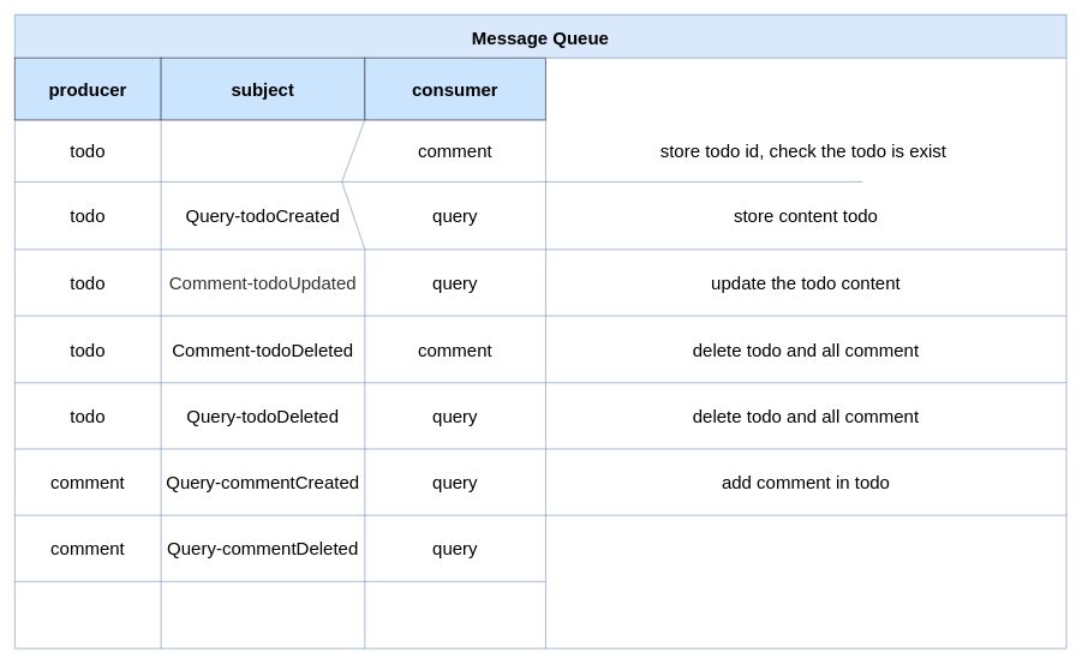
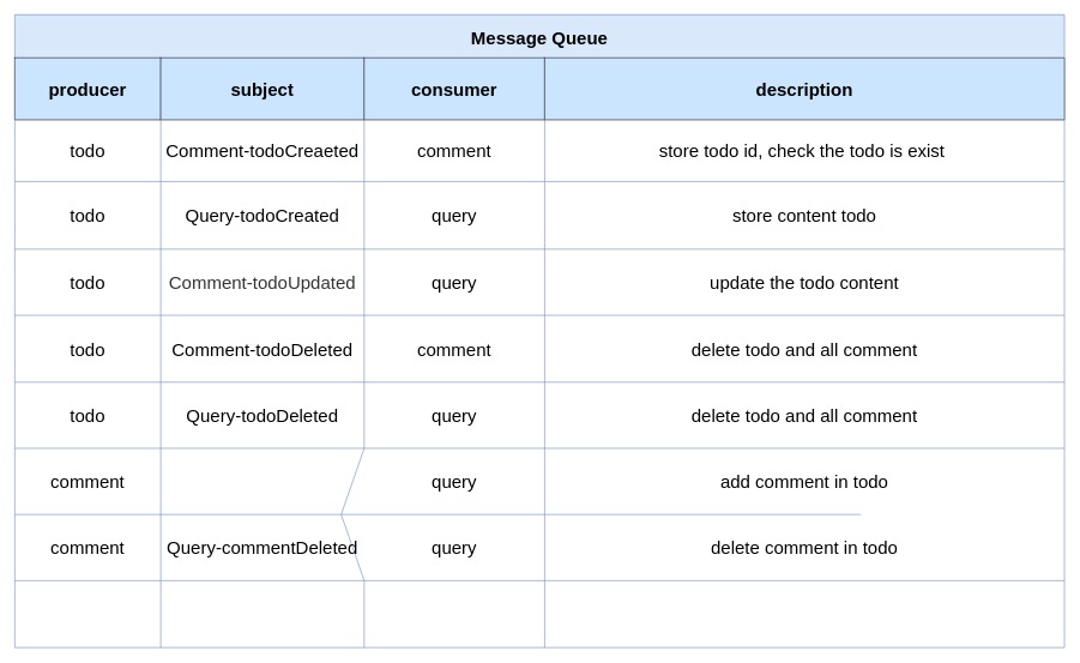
+ <mxCell id="7" value="description" style="shape=partialRectangle;html=1;whiteSpace=wrap;connectable=0;fillColor=#cce5ff;top=1;left=1;bottom=1;right=1;overflow=hidden;pointerEvents=1;fontSize=25;strokeColor=#36393d;noLabel=0;fontStyle=1" parent="3" vertex="1"><mxGeometry x="737" width="723" height="86" as="geometry"><mxRectangle width="723" height="86" as="alternateBounds" /></mxGeometry></mxCell>
+ <mxCell id="10" value="Comment-todoCreaeted" style="shape=partialRectangle;html=1;whiteSpace=wrap;connectable=0;fillColor=none;top=0;left=0;bottom=0;right=0;overflow=hidden;pointerEvents=1;fontSize=25;" parent="8" vertex="1"><mxGeometry x="203" width="283" height="86" as="geometry"><mxRectangle width="283" height="86" as="alternateBounds" /></mxGeometry></mxCell>
- <mxCell id="35" value="Query-commentCreated" style="shape=partialRectangle;html=1;whiteSpace=wrap;connectable=0;fillColor=none;top=0;left=0;bottom=0;right=0;overflow=hidden;pointerEvents=1;fontSize=25;" parent="33" vertex="1"><mxGeometry x="203" width="283" height="92" as="geometry"><mxRectangle width="283" height="92" as="alternateBounds" /></mxGeometry></mxCell>
+ <mxCell id="42" value="delete comment in todo" style="shape=partialRectangle;html=1;whiteSpace=wrap;connectable=0;fillColor=none;top=0;left=0;bottom=0;right=0;overflow=hidden;pointerEvents=1;fontSize=25;" parent="38" vertex="1"><mxGeometry x="737" width="723" height="92" as="geometry"><mxRectangle width="723" height="92" as="alternateBounds" /></mxGeometry></mxCell>
